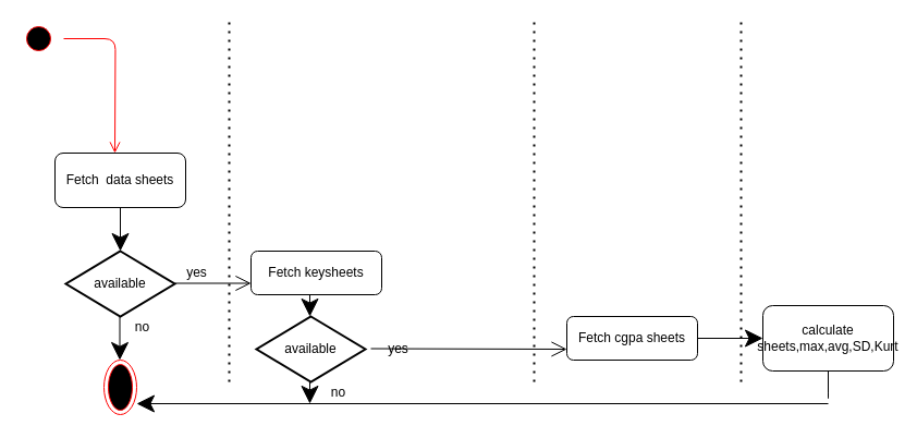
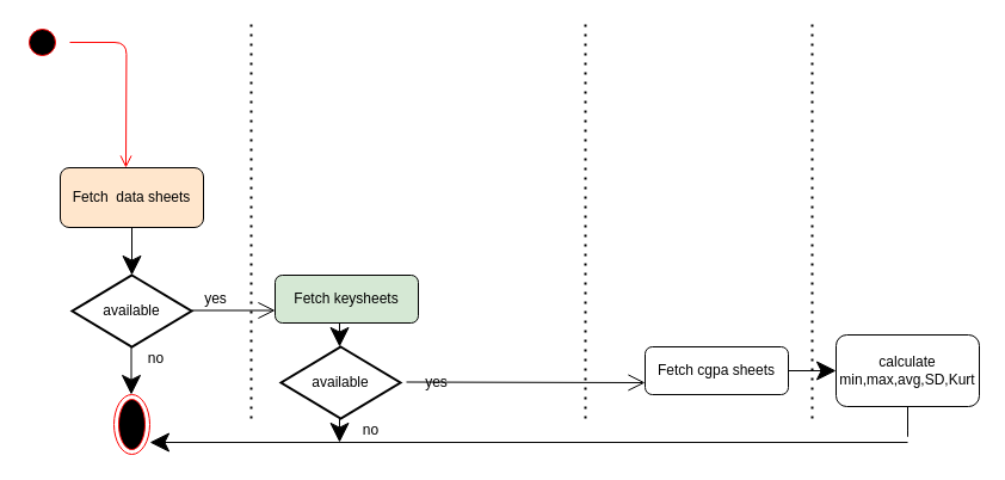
- <mxCell id="4" value="Fetch&amp;nbsp; data sheets" style="rounded=1;whiteSpace=wrap;html=1;hachureGap=4;pointerEvents=0;" vertex="1" parent="1"><mxGeometry x="50" y="140" width="120" height="50" as="geometry" /></mxCell>
+ <mxCell id="4" value="Fetch&amp;nbsp; data sheets" style="rounded=1;whiteSpace=wrap;html=1;hachureGap=4;pointerEvents=0;fillColor=#ffe6cc;" vertex="1" parent="1"><mxGeometry x="50" y="140" width="120" height="50" as="geometry" /></mxCell>
- <mxCell id="20" value="Fetch keysheets" style="rounded=1;whiteSpace=wrap;html=1;hachureGap=4;pointerEvents=0;" vertex="1" parent="1"><mxGeometry x="230" y="230" width="120" height="40" as="geometry" /></mxCell>
+ <mxCell id="20" value="Fetch keysheets" style="rounded=1;whiteSpace=wrap;html=1;hachureGap=4;pointerEvents=0;fillColor=#d5e8d4;" vertex="1" parent="1"><mxGeometry x="230" y="230" width="120" height="40" as="geometry" /></mxCell>
- <mxCell id="13" value="Fetch cgpa sheets" style="rounded=1;whiteSpace=wrap;html=1;hachureGap=4;pointerEvents=0;" vertex="1" parent="1"><mxGeometry x="520" y="290" width="120" height="40" as="geometry" /></mxCell>
+ <mxCell id="13" value="Fetch cgpa sheets" style="rounded=1;whiteSpace=wrap;html=1;hachureGap=4;pointerEvents=0;" vertex="1" parent="1"><mxGeometry x="540" y="290" width="120" height="40" as="geometry" /></mxCell>
- <mxCell id="15" value="calculate sheets,max,avg,SD,Kurt" style="rounded=1;whiteSpace=wrap;html=1;hachureGap=4;pointerEvents=0;" vertex="1" parent="1"><mxGeometry x="700" y="280" width="120" height="60" as="geometry" /></mxCell>
+ <mxCell id="15" value="calculate min,max,avg,SD,Kurt" style="rounded=1;whiteSpace=wrap;html=1;hachureGap=4;pointerEvents=0;" vertex="1" parent="1"><mxGeometry x="700" y="280" width="120" height="60" as="geometry" /></mxCell>
